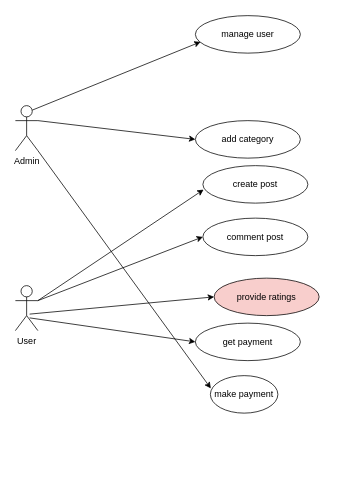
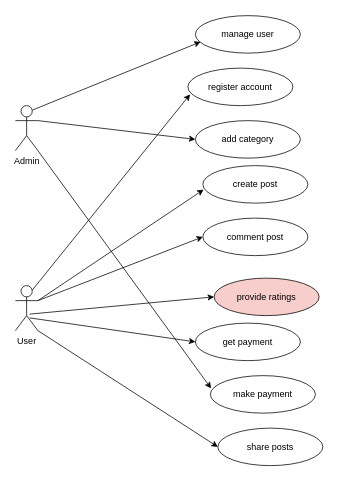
+ <mxCell id="6" value="register account" style="ellipse;whiteSpace=wrap;html=1;" parent="1" vertex="1"><mxGeometry x="250" y="90" width="140" height="50" as="geometry" /></mxCell>
+ <mxCell id="14" value="" style="endArrow=classic;html=1;entryX=0.021;entryY=0.7;entryDx=0;entryDy=0;entryPerimeter=0;exitX=0.75;exitY=0.1;exitDx=0;exitDy=0;exitPerimeter=0;" parent="1" source="5" target="6" edge="1"><mxGeometry width="50" height="50" relative="1" as="geometry"><mxPoint x="90" y="360" as="sourcePoint" /><mxPoint x="140" y="310" as="targetPoint" /></mxGeometry></mxCell>
+ <mxCell id="21" value="" style="endArrow=classic;html=1;entryX=0;entryY=0.5;entryDx=0;entryDy=0;exitX=1;exitY=1;exitDx=0;exitDy=0;exitPerimeter=0;" parent="1" source="5" target="12" edge="1"><mxGeometry width="50" height="50" relative="1" as="geometry"><mxPoint x="70" y="580" as="sourcePoint" /><mxPoint x="120" y="530" as="targetPoint" /></mxGeometry></mxCell>
- <mxCell id="11" value="make payment" style="ellipse;whiteSpace=wrap;html=1;" parent="1" vertex="1"><mxGeometry x="280" y="500" width="90" height="50" as="geometry" /></mxCell>
+ <mxCell id="11" value="make payment" style="ellipse;whiteSpace=wrap;html=1;" parent="1" vertex="1"><mxGeometry x="280" y="500" width="140" height="50" as="geometry" /></mxCell>
+ <mxCell id="12" value="share posts" style="ellipse;whiteSpace=wrap;html=1;" parent="1" vertex="1"><mxGeometry x="290" y="570" width="140" height="50" as="geometry" /></mxCell>
